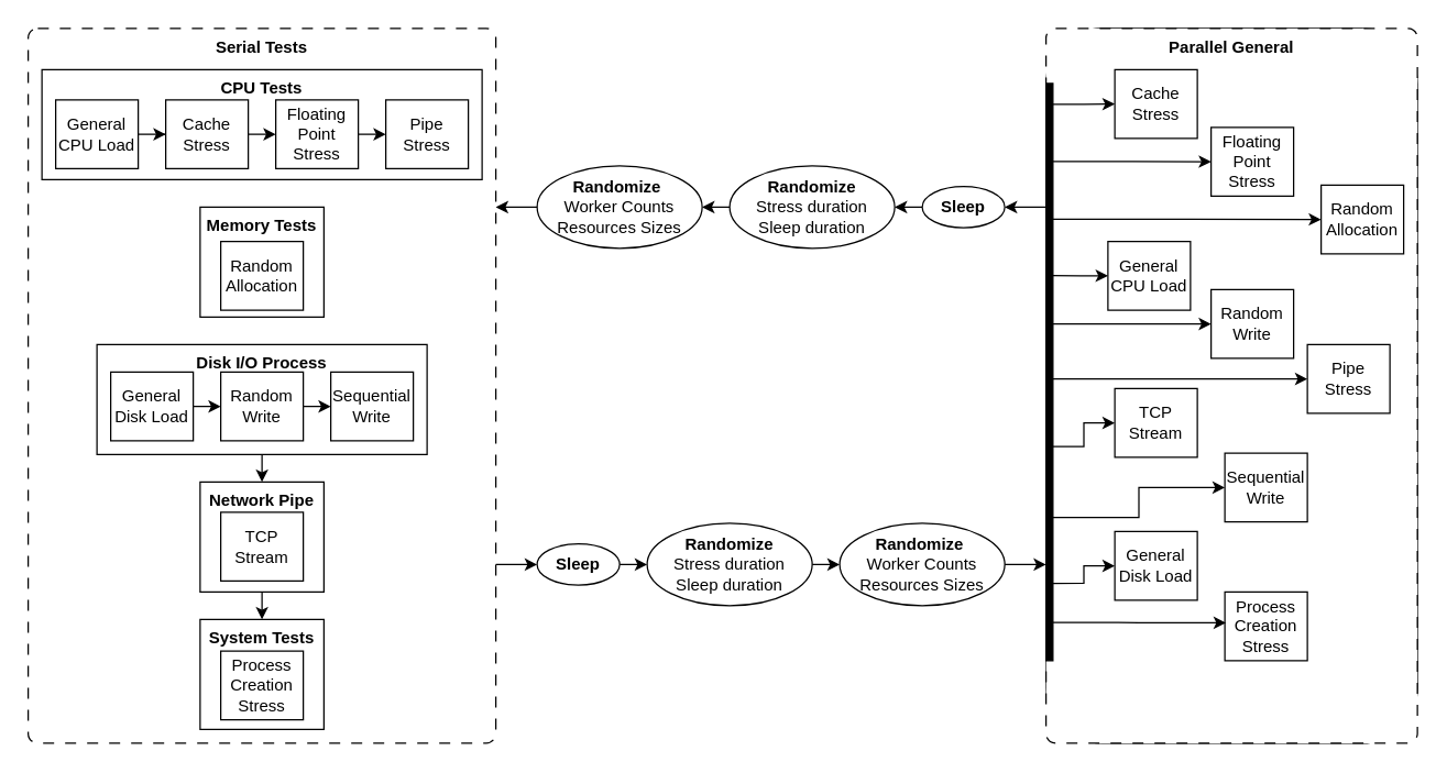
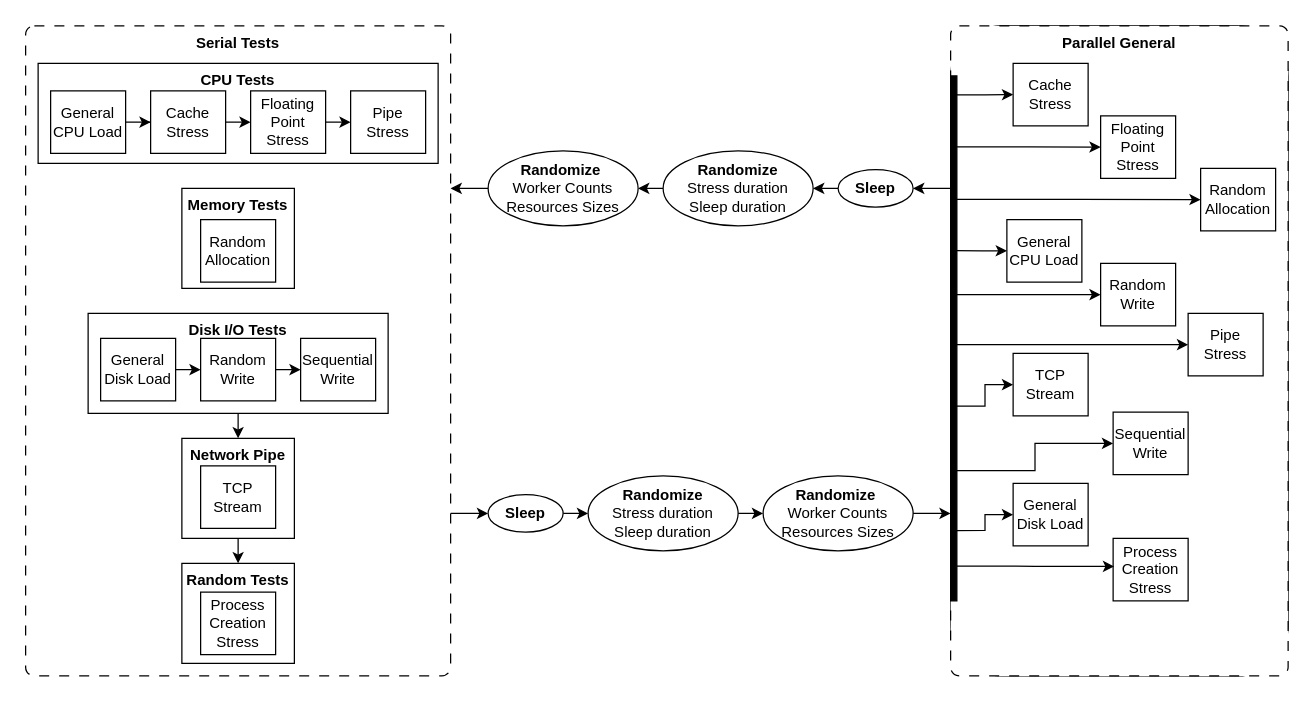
- <mxCell id="15" value="&lt;b&gt;Disk I/O Process&lt;/b&gt;" style="html=1;dashed=0;whiteSpace=wrap;shadow=0;verticalAlign=top;fontSize=12;" vertex="1" parent="9"><mxGeometry x="50" y="230" width="240" height="80" as="geometry" /></mxCell>
+ <mxCell id="15" value="&lt;b&gt;Disk I/O Tests&lt;/b&gt;" style="html=1;dashed=0;whiteSpace=wrap;shadow=0;verticalAlign=top;fontSize=12;" vertex="1" parent="9"><mxGeometry x="50" y="230" width="240" height="80" as="geometry" /></mxCell>
- <mxCell id="11" value="&lt;b&gt;System Tests&lt;/b&gt;" style="html=1;dashed=0;whiteSpace=wrap;shadow=0;verticalAlign=top;fontSize=12;" vertex="1" parent="9"><mxGeometry x="125" y="430" width="90" height="80" as="geometry" /></mxCell>
+ <mxCell id="11" value="&lt;b&gt;Random Tests&lt;/b&gt;" style="html=1;dashed=0;whiteSpace=wrap;shadow=0;verticalAlign=top;fontSize=12;" vertex="1" parent="9"><mxGeometry x="125" y="430" width="90" height="80" as="geometry" /></mxCell>
